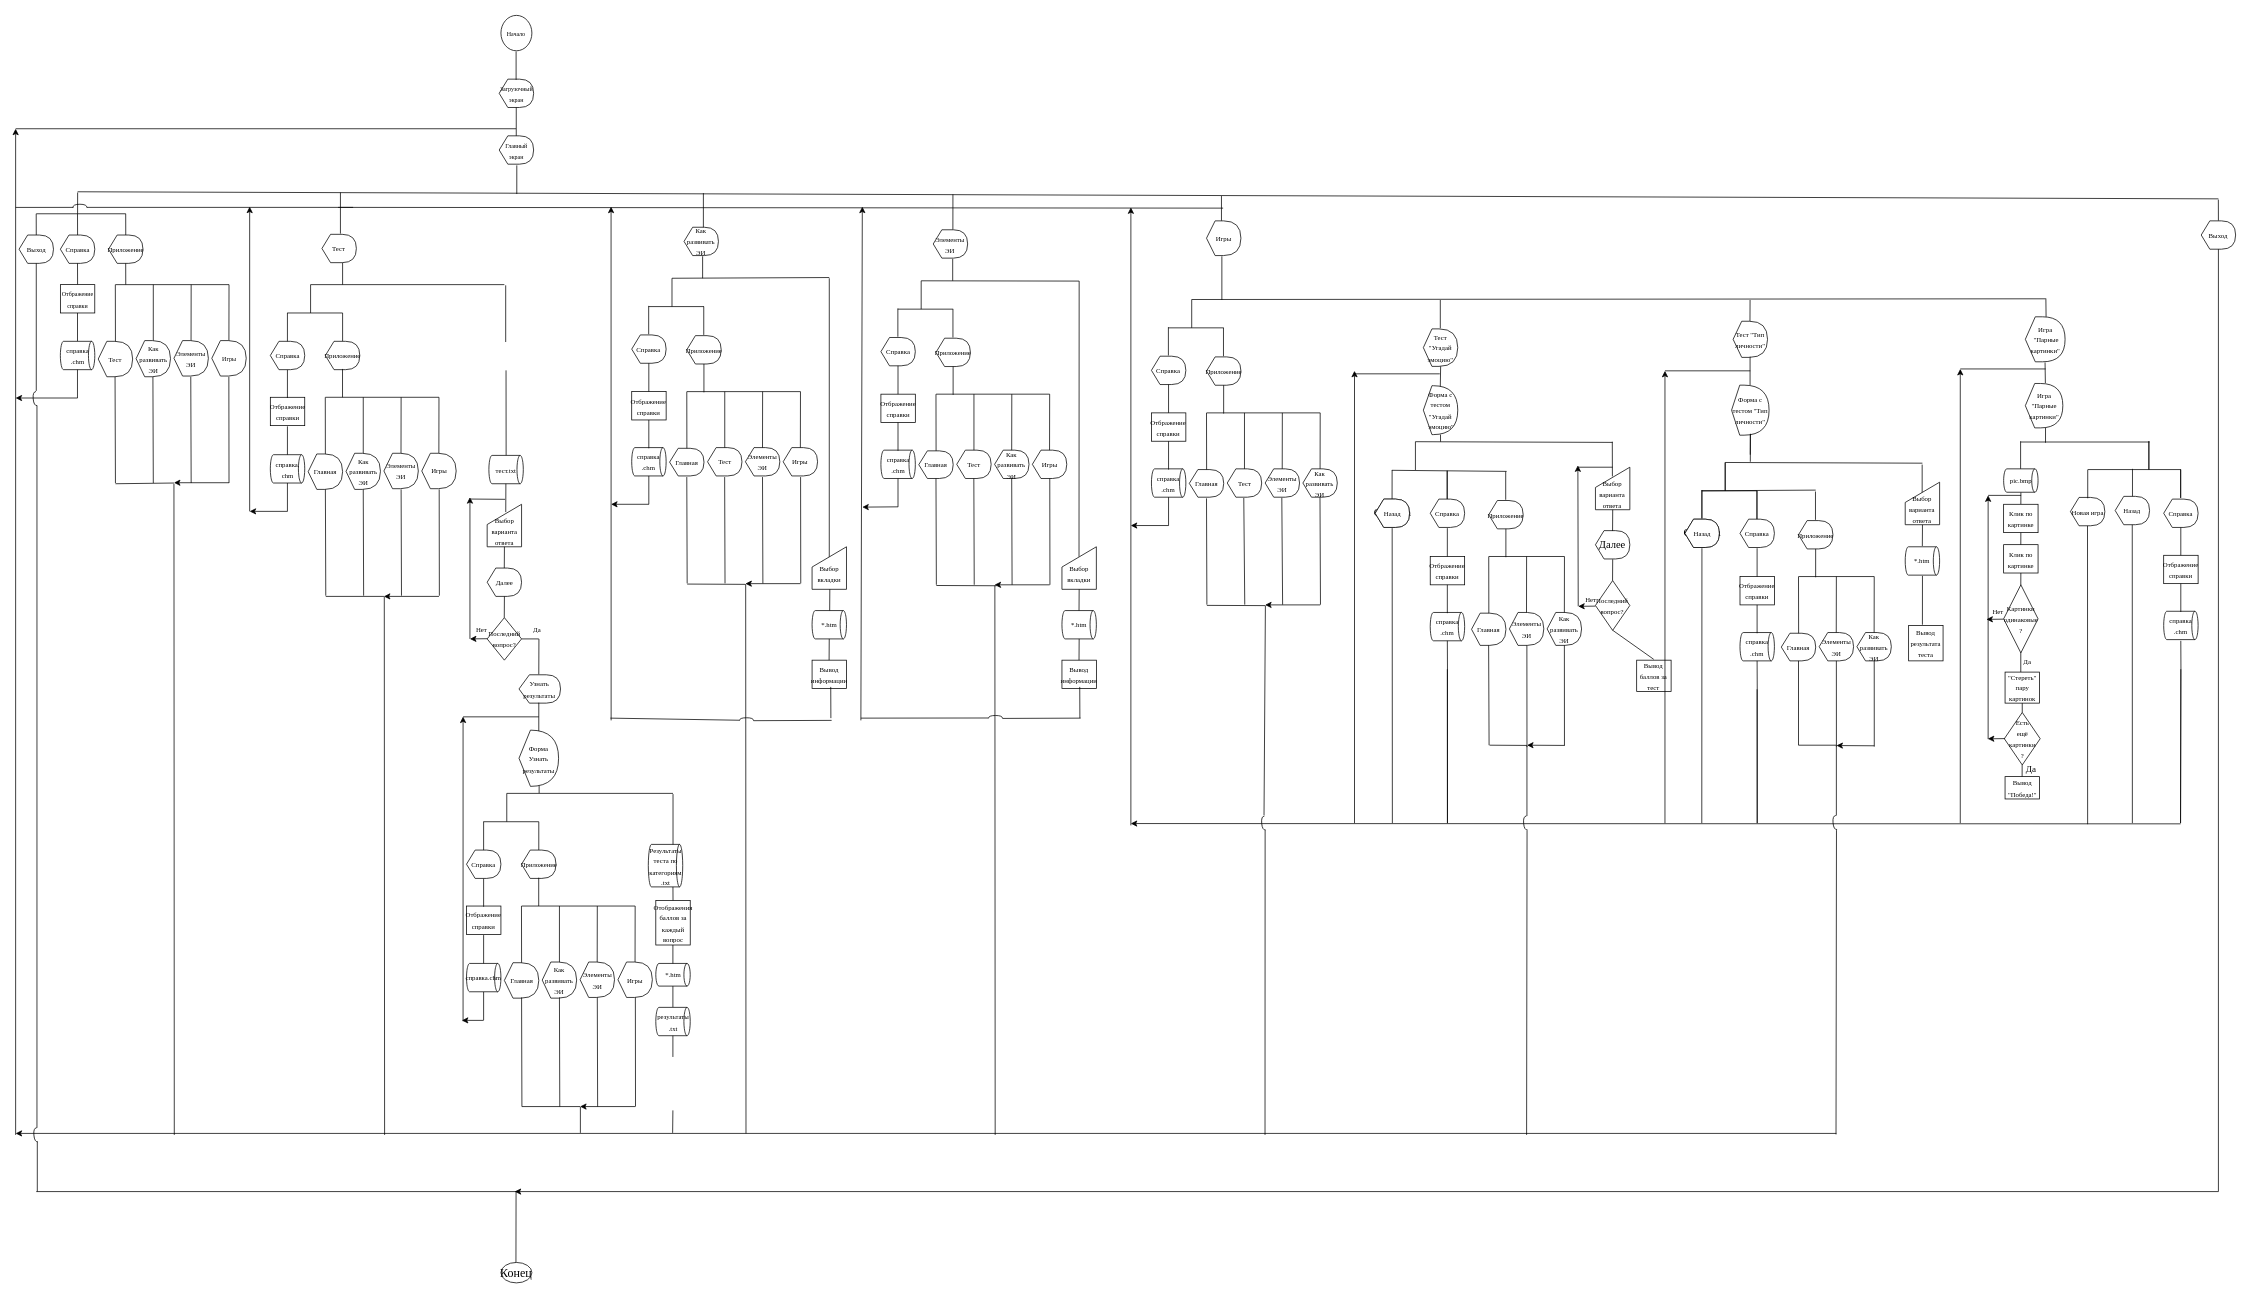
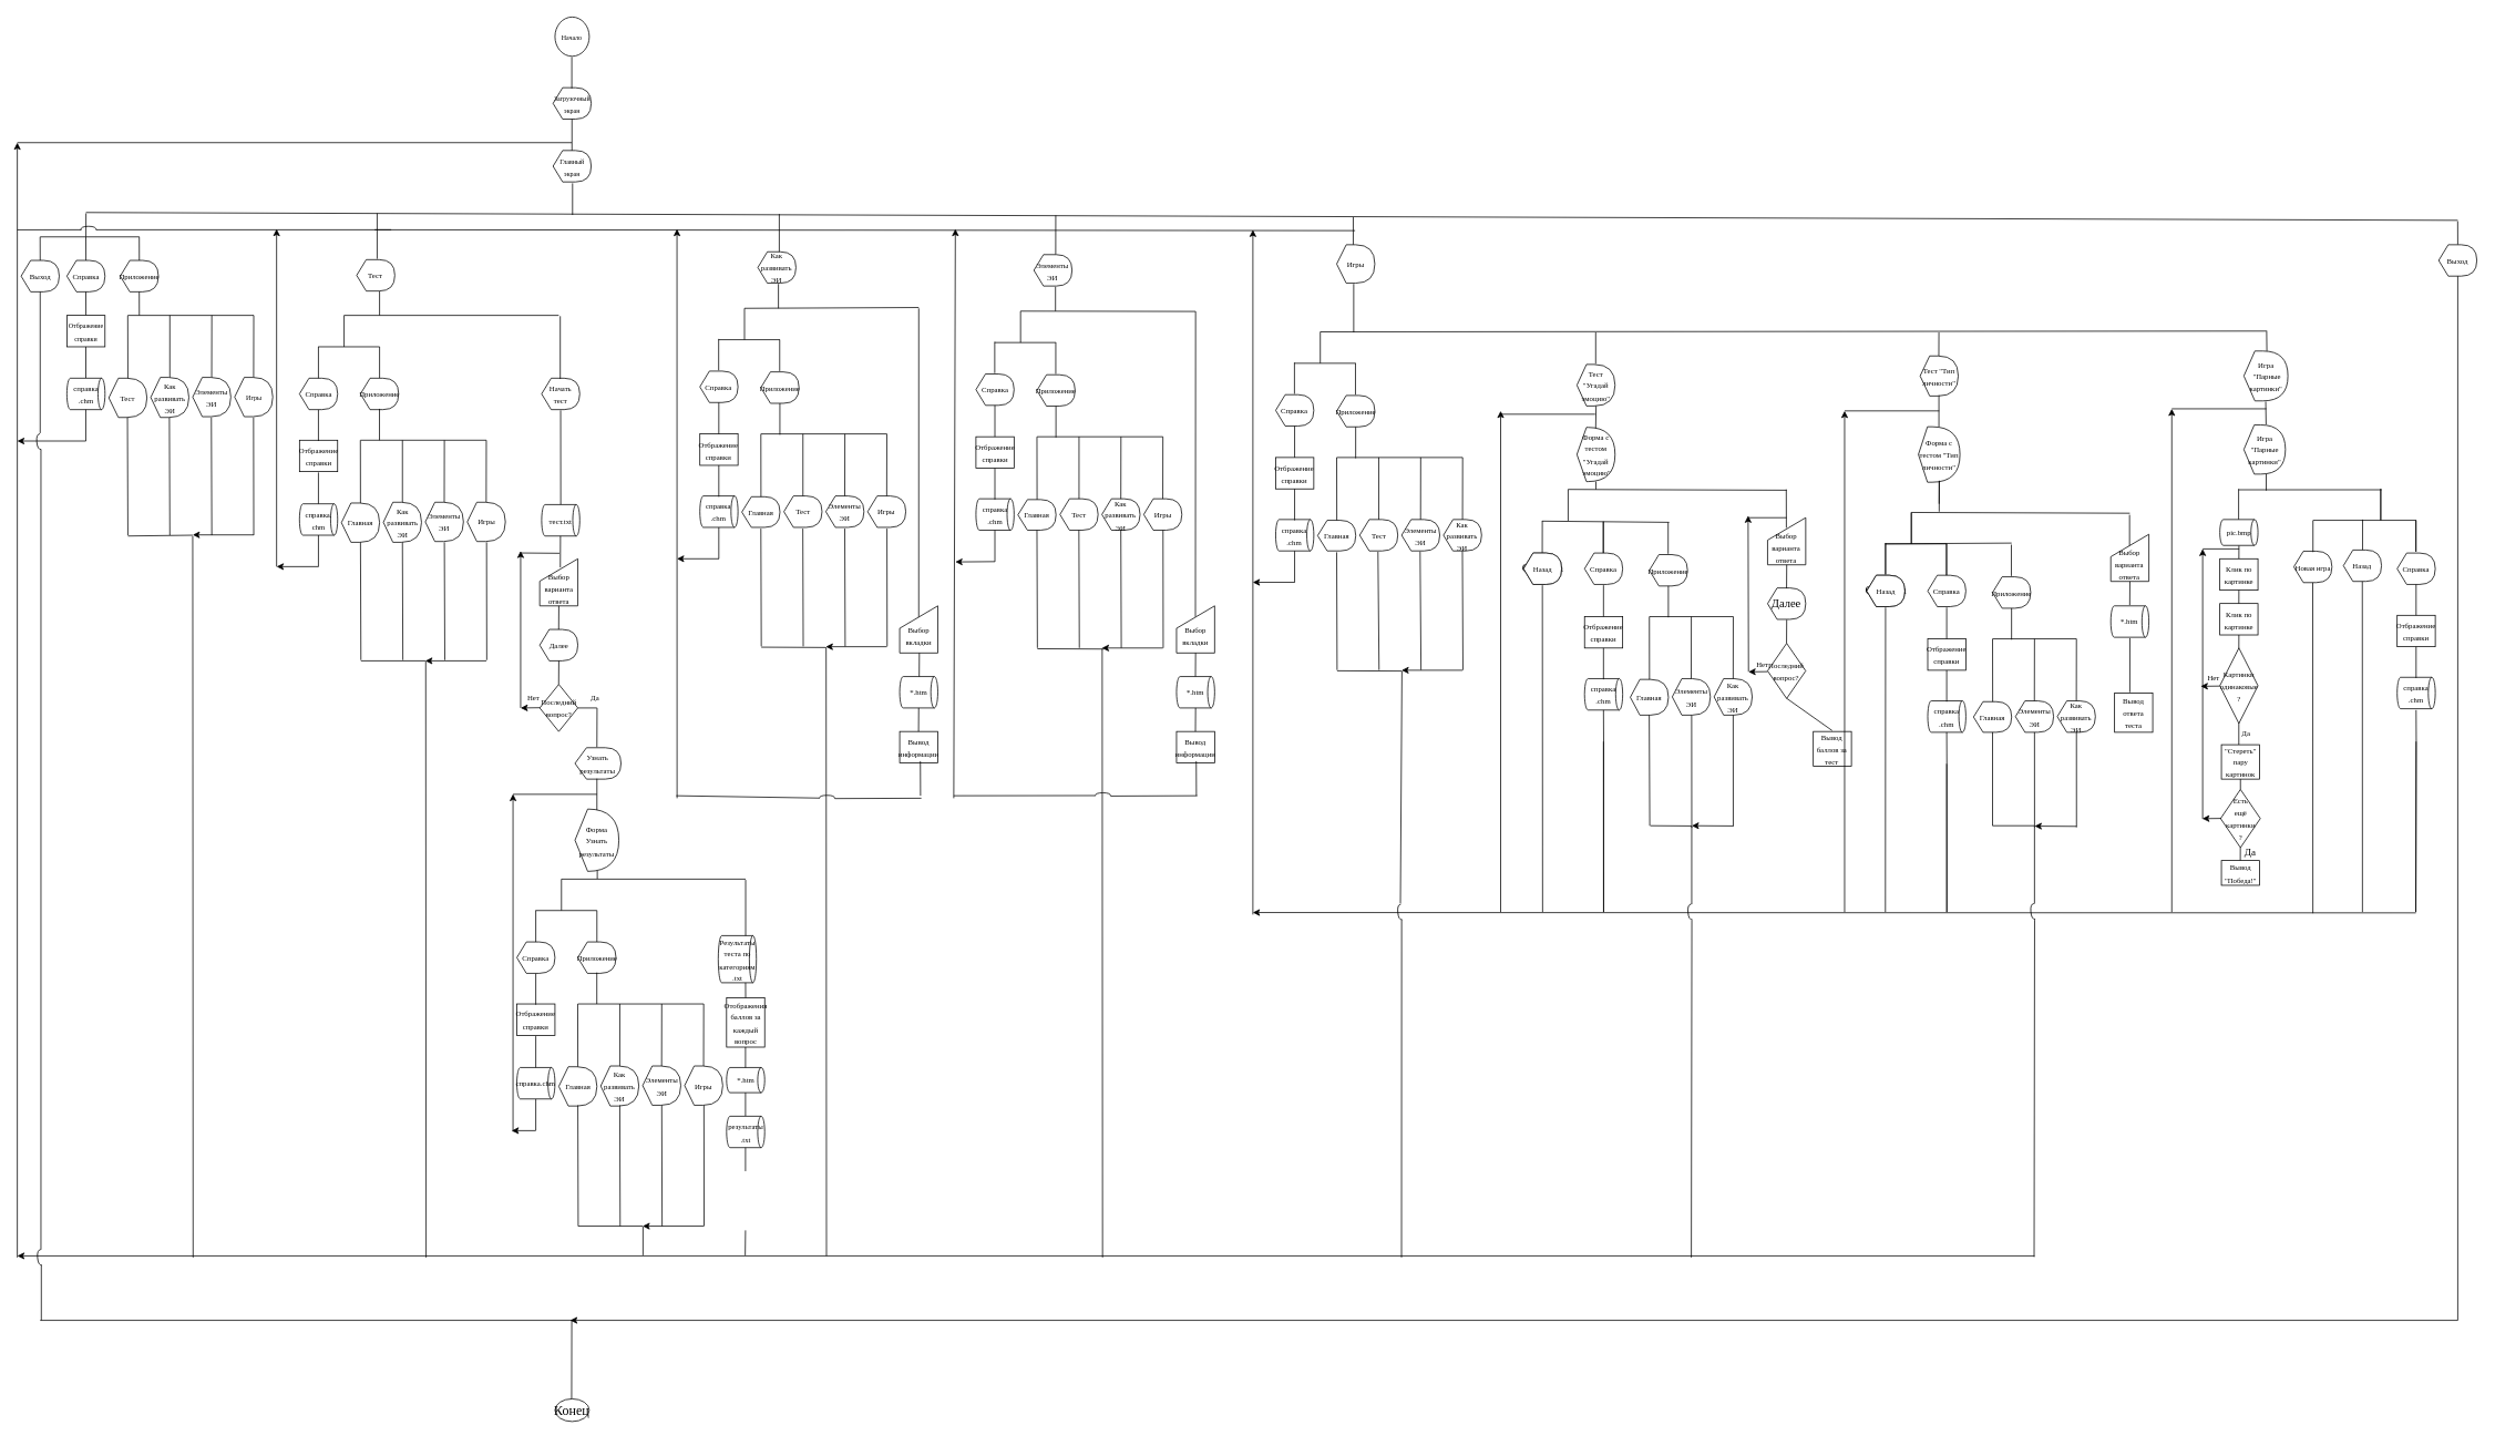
+ <mxCell id="63" value="&lt;font style=&quot;font-size: 9px;&quot; face=&quot;isocpeur&quot;&gt;Начать тест&lt;/font&gt;" style="shape=display;whiteSpace=wrap;html=1;" parent="2" vertex="1"><mxGeometry x="631.008" y="434.586" width="45.891" height="37.79" as="geometry" /></mxCell>
- <mxCell id="285" value="&lt;font style=&quot;font-size: 9px;&quot; face=&quot;isocpeur&quot;&gt;Вывод результата теста&lt;/font&gt;" style="rounded=0;whiteSpace=wrap;html=1;" parent="2" vertex="1"><mxGeometry x="2524.031" y="813.431" width="45.891" height="47.238" as="geometry" /></mxCell>
+ <mxCell id="285" value="&lt;font style=&quot;font-size: 9px;&quot; face=&quot;isocpeur&quot;&gt;Вывод ответа теста&lt;/font&gt;" style="rounded=0;whiteSpace=wrap;html=1;" parent="2" vertex="1"><mxGeometry x="2524.031" y="813.431" width="45.891" height="47.238" as="geometry" /></mxCell>
